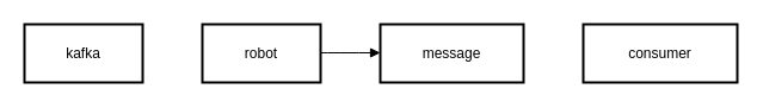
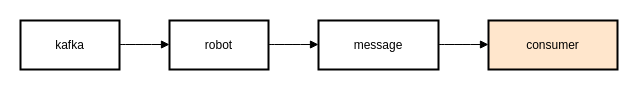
+ <mxCell id="6" value="" style="curved=1;startArrow=none;endArrow=block;exitX=1;exitY=0.49;entryX=0;entryY=0.49;" edge="1" parent="1" source="2" target="3"><mxGeometry relative="1" as="geometry"><Array as="points" /></mxGeometry></mxCell>
+ <mxCell id="8" value="" style="curved=1;startArrow=none;endArrow=block;exitX=1;exitY=0.49;entryX=0;entryY=0.49;" edge="1" parent="1" source="4" target="5"><mxGeometry relative="1" as="geometry"><Array as="points" /></mxGeometry></mxCell>
- <mxCell id="5" value="consumer" style="whiteSpace=wrap;strokeWidth=2;" vertex="1" parent="1"><mxGeometry x="488" y="20" width="129" height="49" as="geometry" /></mxCell>
+ <mxCell id="5" value="consumer" style="whiteSpace=wrap;strokeWidth=2;fillColor=#ffe6cc;" vertex="1" parent="1"><mxGeometry x="488" y="20" width="129" height="49" as="geometry" /></mxCell>
